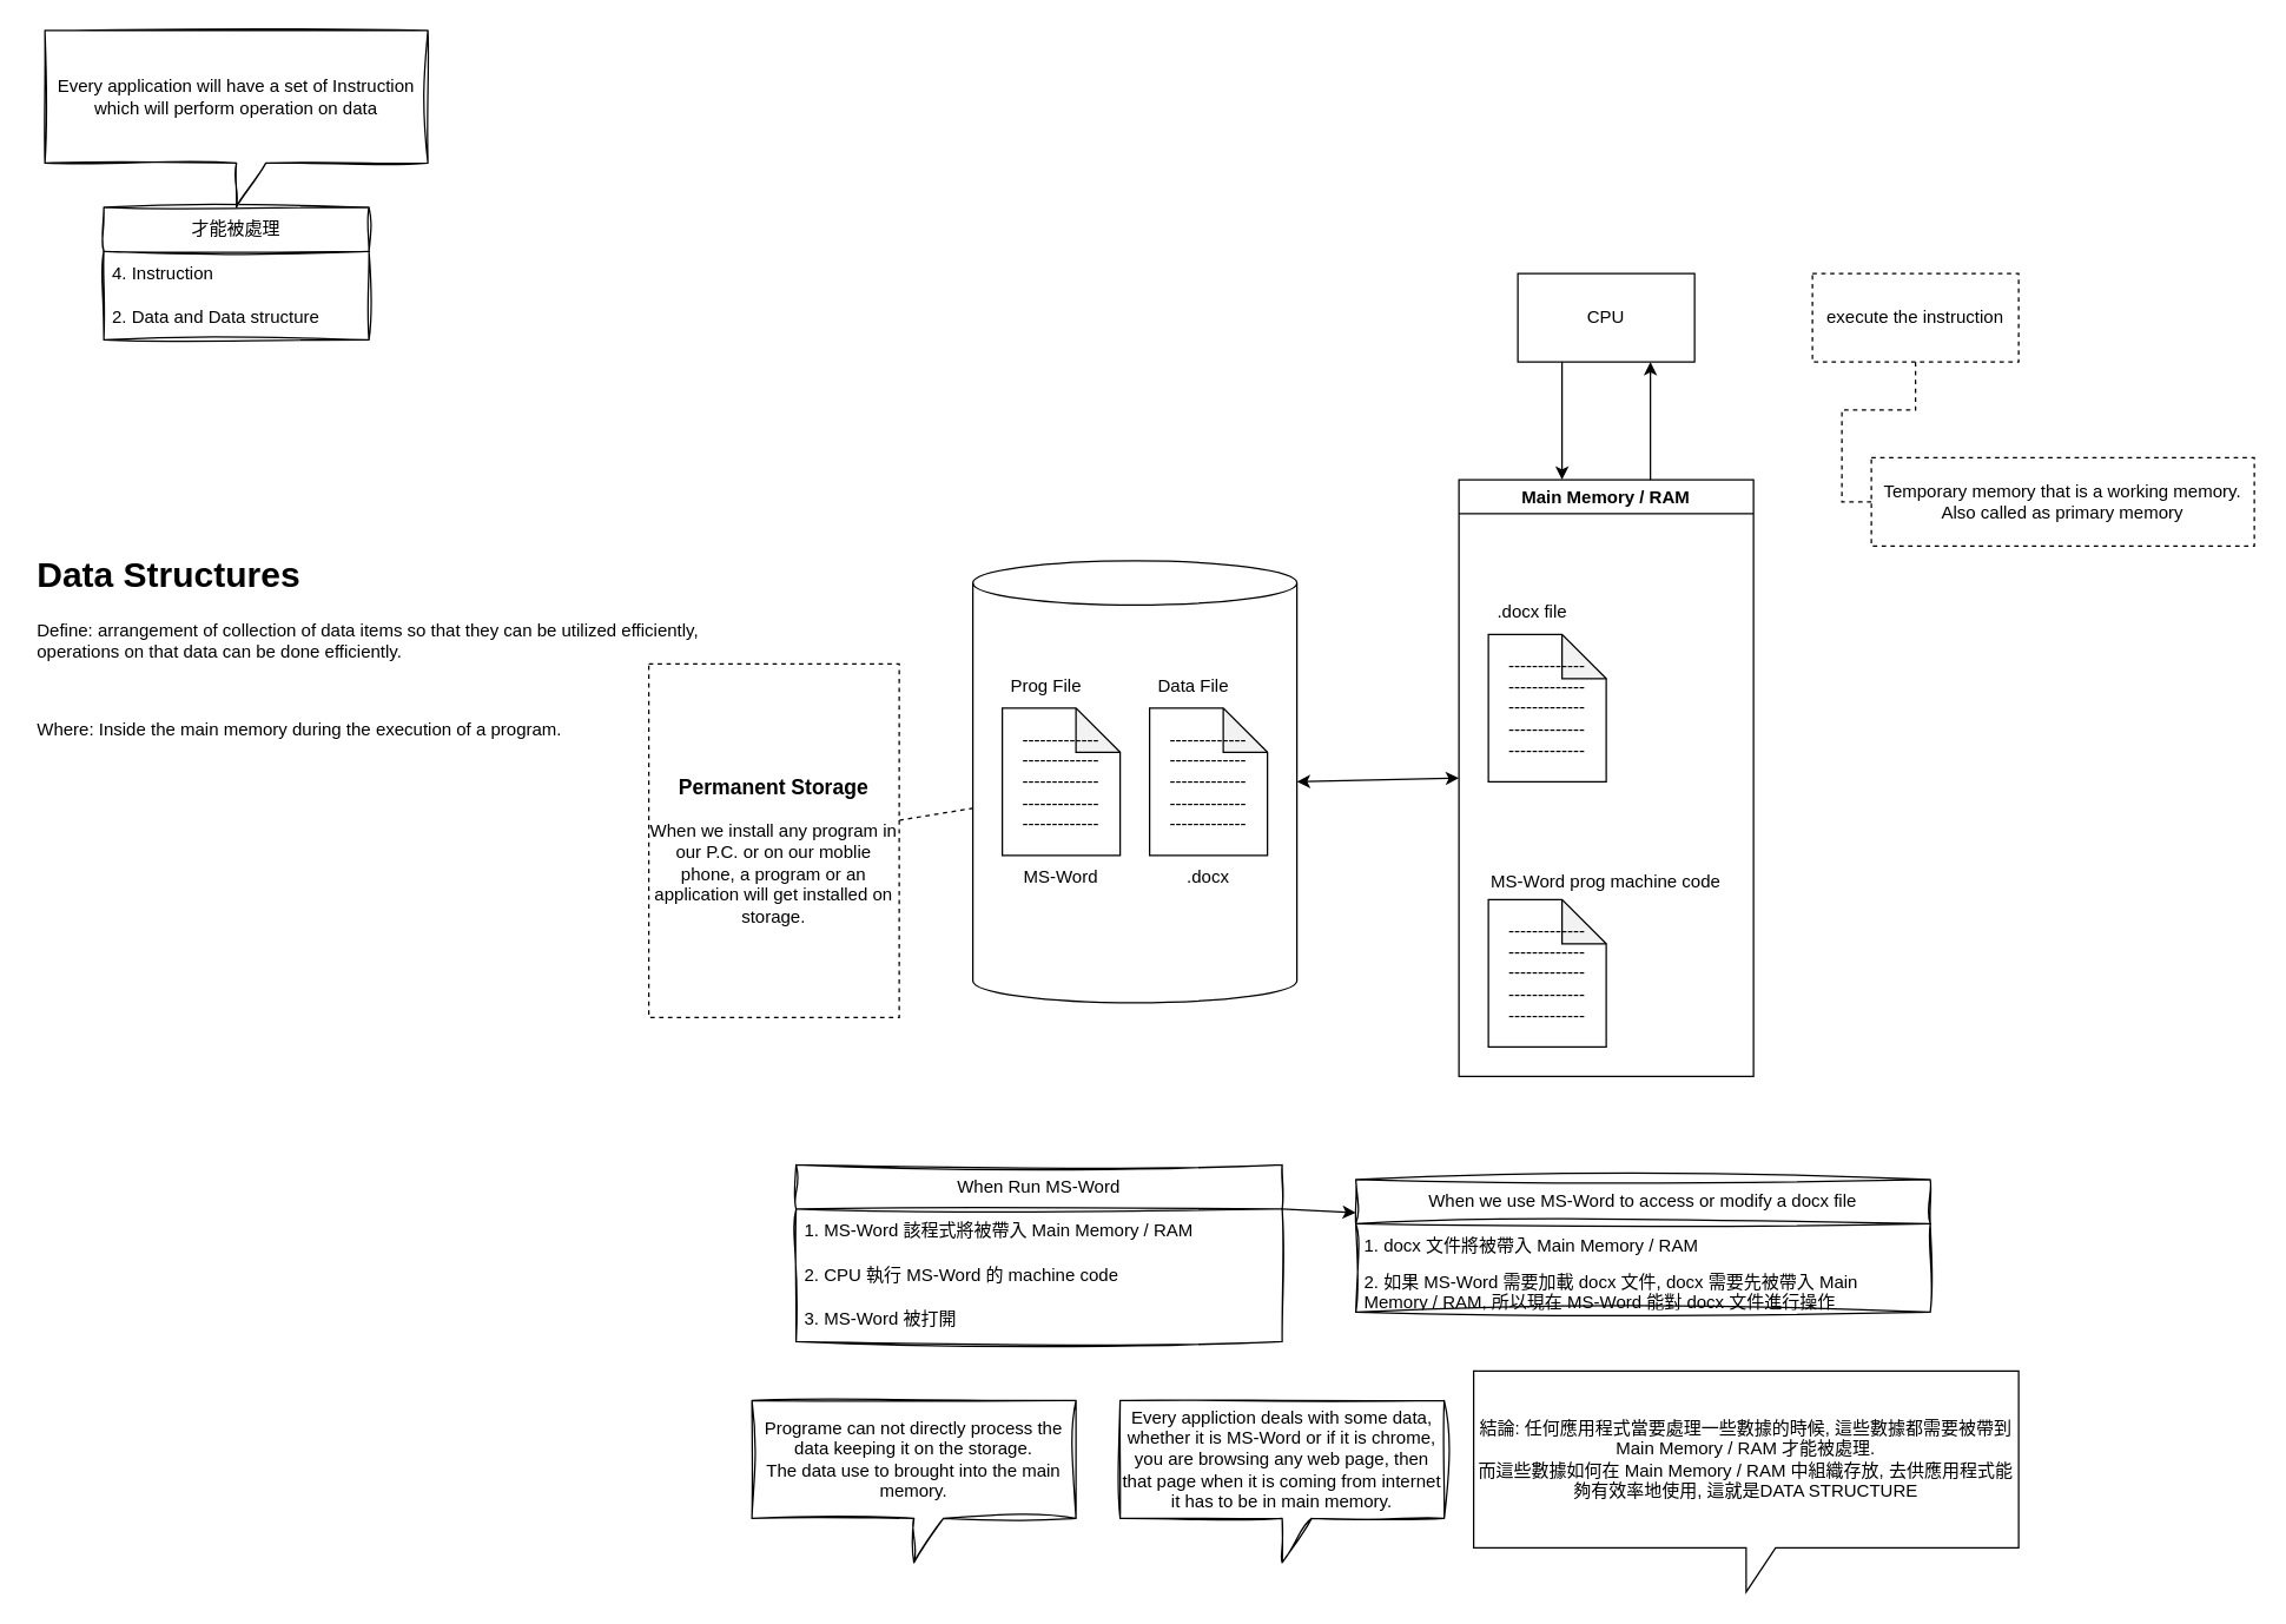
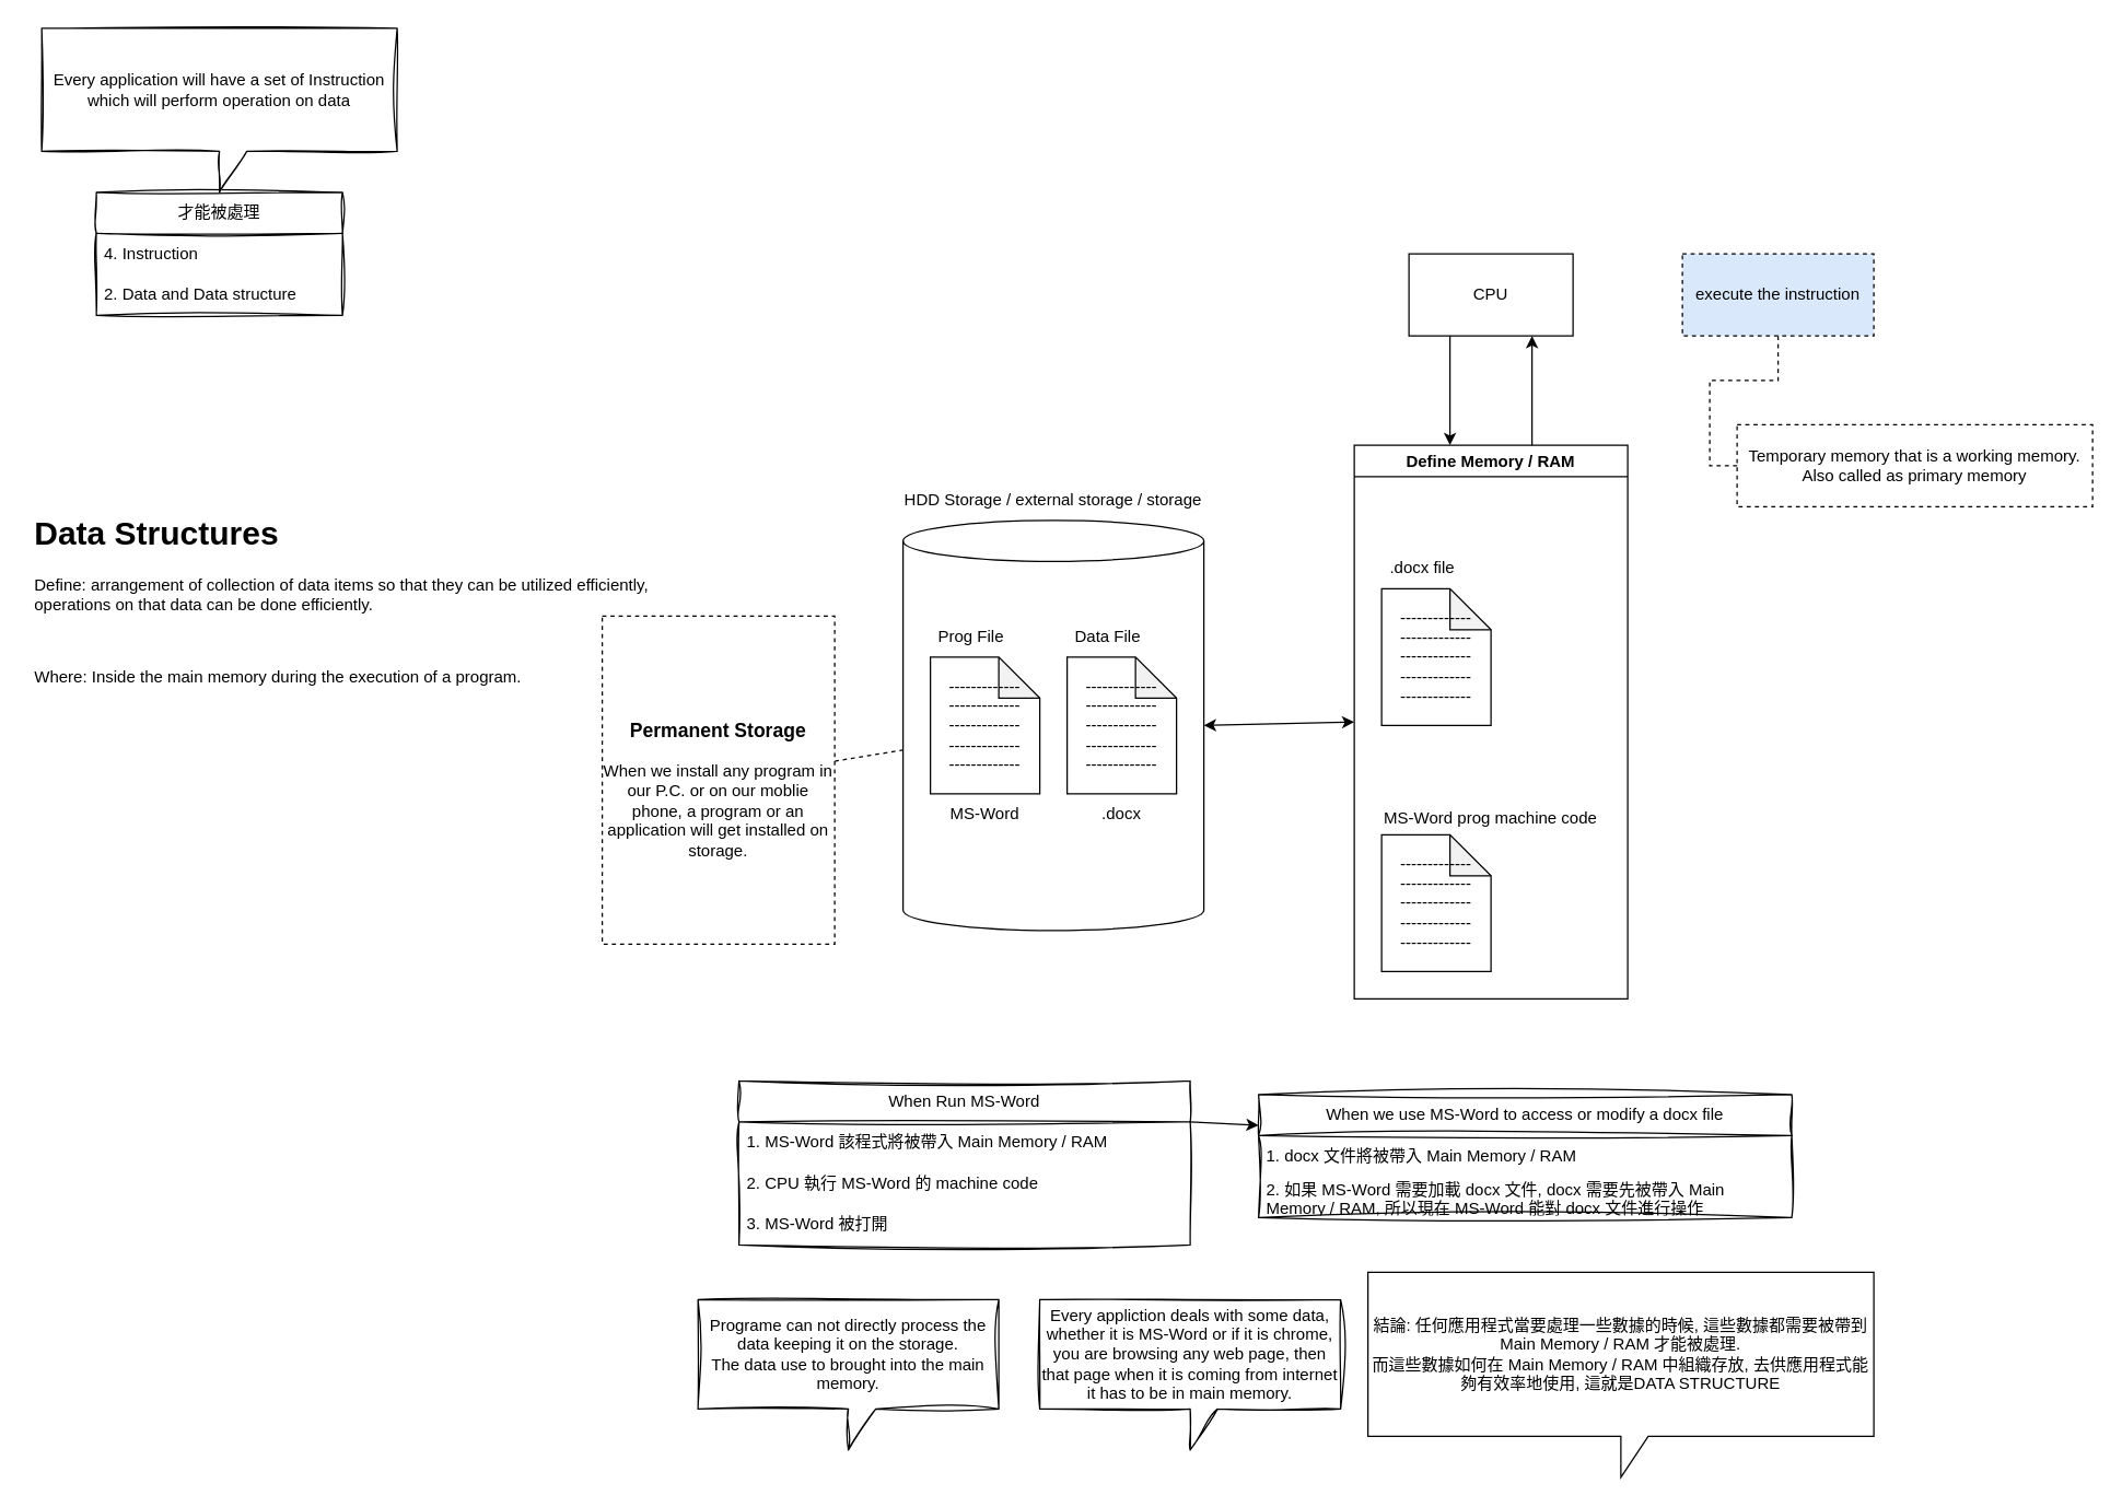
- <mxCell id="13" value="execute the instruction" style="whiteSpace=wrap;html=1;rounded=0;dashed=1;" parent="1" vertex="1"><mxGeometry x="1230" y="185" width="140" height="60" as="geometry" /></mxCell>
+ <mxCell id="13" value="execute the instruction" style="whiteSpace=wrap;html=1;rounded=0;dashed=1;fillColor=#dae8fc;" parent="1" vertex="1"><mxGeometry x="1230" y="185" width="140" height="60" as="geometry" /></mxCell>
- <mxCell id="2" value="Main Memory / RAM" style="swimlane;whiteSpace=wrap;html=1;" parent="1" vertex="1"><mxGeometry x="990" y="325" width="200" height="405" as="geometry" /></mxCell>
+ <mxCell id="2" value="Define Memory / RAM" style="swimlane;whiteSpace=wrap;html=1;" parent="1" vertex="1"><mxGeometry x="990" y="325" width="200" height="405" as="geometry" /></mxCell>
+ <mxCell id="24" value="HDD Storage / external storage / storage" style="text;html=1;strokeColor=none;fillColor=none;align=center;verticalAlign=middle;whiteSpace=wrap;rounded=0;" parent="1" vertex="1"><mxGeometry x="651.25" y="350" width="237.5" height="30" as="geometry" /></mxCell>
